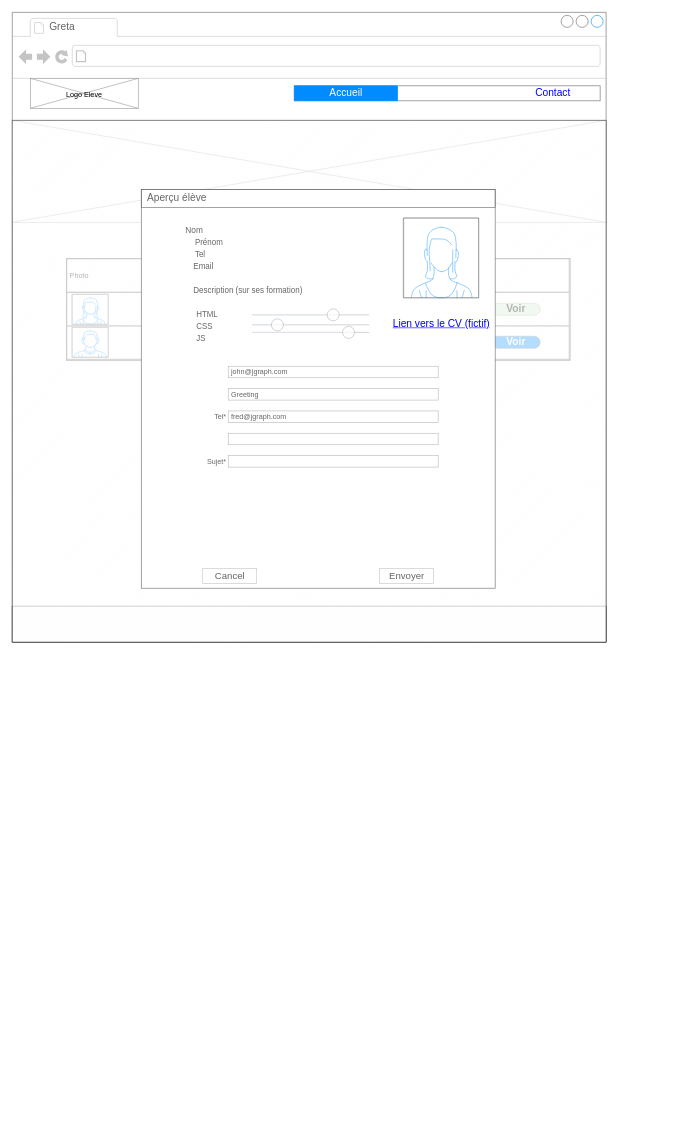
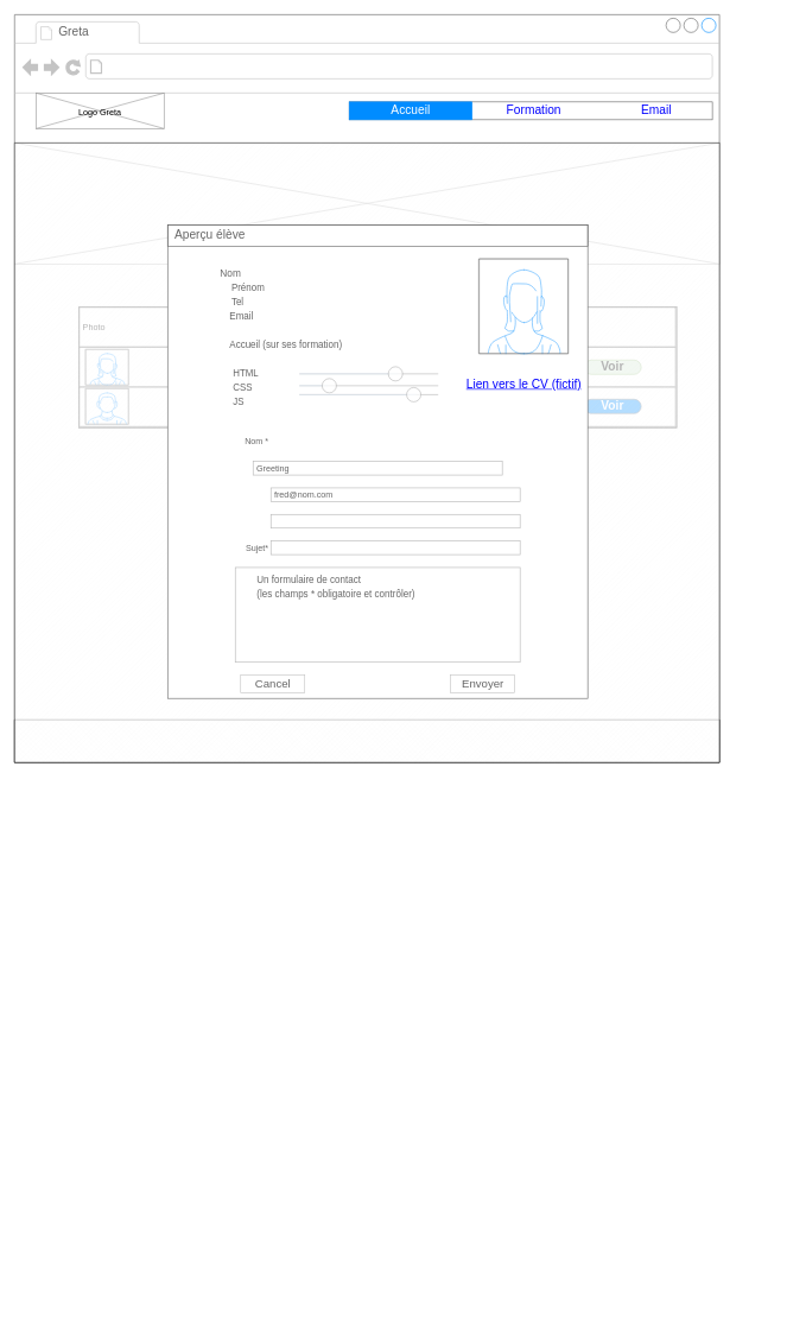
+ <mxCell id="7" value="Formation" style="strokeColor=inherit;fillColor=inherit;gradientColor=inherit;strokeWidth=1;shadow=0;dashed=0;align=center;html=1;shape=mxgraph.mockup.text.rrect;rSize=0;fontSize=17;fontColor=#0000ff;" parent="5" vertex="1"><mxGeometry x="172.5" width="172.5" height="25" as="geometry" /></mxCell>
- <mxCell id="8" value="Contact" style="strokeColor=inherit;fillColor=inherit;gradientColor=inherit;strokeWidth=1;shadow=0;dashed=0;align=center;html=1;shape=mxgraph.mockup.text.rrect;rSize=0;fontSize=17;fontColor=#0000ff;" parent="5" vertex="1"><mxGeometry x="345" width="172.5" height="25" as="geometry" /></mxCell>
+ <mxCell id="8" value="Email" style="strokeColor=inherit;fillColor=inherit;gradientColor=inherit;strokeWidth=1;shadow=0;dashed=0;align=center;html=1;shape=mxgraph.mockup.text.rrect;rSize=0;fontSize=17;fontColor=#0000ff;" parent="5" vertex="1"><mxGeometry x="345" width="172.5" height="25" as="geometry" /></mxCell>
- <mxCell id="10" value="Logo Eleve" style="text;html=1;strokeColor=none;fillColor=none;align=center;verticalAlign=middle;whiteSpace=wrap;rounded=0;" parent="2" vertex="1"><mxGeometry x="70" y="127.5" width="100" height="20" as="geometry" /></mxCell>
+ <mxCell id="10" value="Logo Greta" style="text;html=1;strokeColor=none;fillColor=none;align=center;verticalAlign=middle;whiteSpace=wrap;rounded=0;" parent="2" vertex="1"><mxGeometry x="70" y="127.5" width="100" height="20" as="geometry" /></mxCell>
- <mxCell id="20" value="&lt;div&gt;&lt;br&gt;&lt;/div&gt;&lt;div style=&quot;left: 160.245px ; top: 591.375px ; font-size: 16.5px ; font-family: sans-serif ; transform: scalex(0.839)&quot;&gt;Nom&lt;/div&gt;&lt;div style=&quot;left: 160.245px ; top: 659.775px ; font-size: 16.5px ; font-family: sans-serif ; transform: scalex(0.803)&quot;&gt;Prénom&lt;/div&gt;&lt;div style=&quot;left: 160.245px ; top: 659.775px ; font-size: 16.5px ; font-family: sans-serif ; transform: scalex(0.803)&quot;&gt;Tel&lt;/div&gt;&lt;div style=&quot;left: 160.245px ; top: 728.175px ; font-size: 16.5px ; font-family: sans-serif ; transform: scalex(0.809)&quot;&gt;Email&lt;/div&gt;&lt;div style=&quot;left: 160.245px ; top: 728.175px ; font-size: 16.5px ; font-family: sans-serif ; transform: scalex(0.809)&quot;&gt;&lt;br&gt;&lt;/div&gt;&lt;div style=&quot;left: 160.245px ; top: 728.175px ; font-size: 16.5px ; font-family: sans-serif ; transform: scalex(0.809)&quot;&gt;Description (sur ses formation)&lt;/div&gt;&lt;div style=&quot;left: 160.245px ; top: 762.42px ; font-size: 16.5px ; font-family: sans-serif ; transform: scalex(0.802)&quot;&gt;&lt;br&gt;&lt;/div&gt;&lt;div style=&quot;left: 160.245px ; top: 796.62px ; font-size: 16.5px ; font-family: sans-serif ; transform: scalex(0.798)&quot;&gt;HTML&lt;/div&gt;&lt;div style=&quot;left: 160.245px ; top: 796.62px ; font-size: 16.5px ; font-family: sans-serif ; transform: scalex(0.798)&quot;&gt;CSS&lt;/div&gt;&lt;div style=&quot;left: 160.245px ; top: 796.62px ; font-size: 16.5px ; font-family: sans-serif ; transform: scalex(0.798)&quot;&gt;JS&lt;br&gt;&lt;/div&gt;&lt;div style=&quot;left: 160.245px ; top: 796.62px ; font-size: 16.5px ; font-family: sans-serif ; transform: scalex(0.798)&quot;&gt;&lt;br&gt;&lt;/div&gt;&lt;div style=&quot;left: 160.245px ; top: 796.62px ; font-size: 16.5px ; font-family: sans-serif ; transform: scalex(0.798)&quot;&gt;&lt;br&gt;&lt;/div&gt;&lt;div align=&quot;left&quot;&gt;&lt;div class=&quot;textlayer&quot; style=&quot;width: 893.1px ; height: 1262.7px&quot;&gt;&lt;br&gt;&lt;/div&gt;&lt;/div&gt;" style="strokeWidth=1;shadow=0;dashed=0;align=left;html=1;shape=mxgraph.mockup.containers.rrect;rSize=0;strokeColor=#666666;fontColor=#666666;fontSize=17;verticalAlign=top;whiteSpace=wrap;fillColor=#ffffff;spacingTop=32;" vertex="1" parent="2"><mxGeometry x="215" y="295" width="590" height="665" as="geometry" /></mxCell>
+ <mxCell id="20" value="&lt;div&gt;&lt;br&gt;&lt;/div&gt;&lt;div style=&quot;left: 160.245px ; top: 591.375px ; font-size: 16.5px ; font-family: sans-serif ; transform: scalex(0.839)&quot;&gt;Nom&lt;/div&gt;&lt;div style=&quot;left: 160.245px ; top: 659.775px ; font-size: 16.5px ; font-family: sans-serif ; transform: scalex(0.803)&quot;&gt;Prénom&lt;/div&gt;&lt;div style=&quot;left: 160.245px ; top: 659.775px ; font-size: 16.5px ; font-family: sans-serif ; transform: scalex(0.803)&quot;&gt;Tel&lt;/div&gt;&lt;div style=&quot;left: 160.245px ; top: 728.175px ; font-size: 16.5px ; font-family: sans-serif ; transform: scalex(0.809)&quot;&gt;Email&lt;/div&gt;&lt;div style=&quot;left: 160.245px ; top: 728.175px ; font-size: 16.5px ; font-family: sans-serif ; transform: scalex(0.809)&quot;&gt;&lt;br&gt;&lt;/div&gt;&lt;div style=&quot;left: 160.245px ; top: 728.175px ; font-size: 16.5px ; font-family: sans-serif ; transform: scalex(0.809)&quot;&gt;Accueil (sur ses formation)&lt;/div&gt;&lt;div style=&quot;left: 160.245px ; top: 762.42px ; font-size: 16.5px ; font-family: sans-serif ; transform: scalex(0.802)&quot;&gt;&lt;br&gt;&lt;/div&gt;&lt;div style=&quot;left: 160.245px ; top: 796.62px ; font-size: 16.5px ; font-family: sans-serif ; transform: scalex(0.798)&quot;&gt;HTML&lt;/div&gt;&lt;div style=&quot;left: 160.245px ; top: 796.62px ; font-size: 16.5px ; font-family: sans-serif ; transform: scalex(0.798)&quot;&gt;CSS&lt;/div&gt;&lt;div style=&quot;left: 160.245px ; top: 796.62px ; font-size: 16.5px ; font-family: sans-serif ; transform: scalex(0.798)&quot;&gt;JS&lt;br&gt;&lt;/div&gt;&lt;div style=&quot;left: 160.245px ; top: 796.62px ; font-size: 16.5px ; font-family: sans-serif ; transform: scalex(0.798)&quot;&gt;&lt;br&gt;&lt;/div&gt;&lt;div style=&quot;left: 160.245px ; top: 796.62px ; font-size: 16.5px ; font-family: sans-serif ; transform: scalex(0.798)&quot;&gt;&lt;br&gt;&lt;/div&gt;&lt;div align=&quot;left&quot;&gt;&lt;div class=&quot;textlayer&quot; style=&quot;width: 893.1px ; height: 1262.7px&quot;&gt;&lt;br&gt;&lt;/div&gt;&lt;/div&gt;" style="strokeWidth=1;shadow=0;dashed=0;align=left;html=1;shape=mxgraph.mockup.containers.rrect;rSize=0;strokeColor=#666666;fontColor=#666666;fontSize=17;verticalAlign=top;whiteSpace=wrap;fillColor=#ffffff;spacingTop=32;" vertex="1" parent="2"><mxGeometry x="215" y="295" width="590" height="665" as="geometry" /></mxCell>
+ <mxCell id="30" value="Nom *" style="strokeWidth=1;shadow=0;dashed=0;align=center;html=1;shape=mxgraph.mockup.forms.anchor;align=right;spacingRight=2;fontColor=#666666;opacity=70;" vertex="1" parent="29"><mxGeometry width="50" height="19.152" as="geometry" /></mxCell>
- <mxCell id="31" value="john@jgraph.com" style="strokeWidth=1;shadow=0;dashed=0;align=center;html=1;shape=mxgraph.mockup.forms.rrect;fillColor=#ffffff;rSize=0;fontColor=#666666;align=left;spacingLeft=3;strokeColor=#999999;opacity=70;" vertex="1" parent="29"><mxGeometry x="50" width="350" height="19.152" as="geometry" /></mxCell>
- <mxCell id="32" value="Greeting" style="strokeWidth=1;shadow=0;dashed=0;align=center;html=1;shape=mxgraph.mockup.forms.rrect;fillColor=#ffffff;rSize=0;fontColor=#666666;align=left;spacingLeft=3;strokeColor=#999999;opacity=70;" vertex="1" parent="29"><mxGeometry x="50" y="37.24" width="350" height="19.152" as="geometry" /></mxCell>
+ <mxCell id="32" value="Greeting" style="strokeWidth=1;shadow=0;dashed=0;align=center;html=1;shape=mxgraph.mockup.forms.rrect;fillColor=#ffffff;rSize=0;fontColor=#666666;align=left;spacingLeft=3;strokeColor=#999999;opacity=70;" vertex="1" parent="29"><mxGeometry x="25" y="37.24" width="350" height="19.152" as="geometry" /></mxCell>
- <mxCell id="33" value="Tel*" style="strokeWidth=1;shadow=0;dashed=0;align=center;html=1;shape=mxgraph.mockup.forms.anchor;align=right;spacingRight=2;fontColor=#666666;opacity=70;" vertex="1" parent="29"><mxGeometry y="74.48" width="50" height="19.152" as="geometry" /></mxCell>
- <mxCell id="34" value="fred@jgraph.com" style="strokeWidth=1;shadow=0;dashed=0;align=center;html=1;shape=mxgraph.mockup.forms.rrect;fillColor=#ffffff;rSize=0;fontColor=#666666;align=left;spacingLeft=3;strokeColor=#999999;opacity=70;" vertex="1" parent="29"><mxGeometry x="50" y="74.48" width="350" height="19.152" as="geometry" /></mxCell>
+ <mxCell id="34" value="fred@nom.com" style="strokeWidth=1;shadow=0;dashed=0;align=center;html=1;shape=mxgraph.mockup.forms.rrect;fillColor=#ffffff;rSize=0;fontColor=#666666;align=left;spacingLeft=3;strokeColor=#999999;opacity=70;" vertex="1" parent="29"><mxGeometry x="50" y="74.48" width="350" height="19.152" as="geometry" /></mxCell>
+ <mxCell id="38" value="&lt;div style=&quot;left: 160.245px ; top: 830.82px ; font-size: 16.5px ; font-family: sans-serif ; transform: scalex(0.813)&quot;&gt;Un formulaire de contact &lt;br&gt;&lt;/div&gt;&lt;div style=&quot;left: 160.245px ; top: 830.82px ; font-size: 16.5px ; font-family: sans-serif ; transform: scalex(0.813)&quot;&gt;(les champs * obligatoire et contrôler)&lt;/div&gt;&lt;div style=&quot;left: 214.275px ; top: 864.12px ; font-size: 16.5px ; font-family: sans-serif ; transform: scalex(0.874)&quot;&gt;&lt;br&gt;&lt;/div&gt;&lt;div style=&quot;left: 214.275px ; top: 897.42px ; font-size: 16.5px ; font-family: sans-serif ; transform: scalex(0.839)&quot;&gt;&lt;br&gt;&lt;/div&gt;&lt;div style=&quot;left: 214.275px ; top: 930.75px ; font-size: 16.5px ; font-family: sans-serif ; transform: scalex(0.934)&quot;&gt;&lt;br&gt;&lt;/div&gt;&lt;div style=&quot;left: 214.275px ; top: 964.05px ; font-size: 16.5px ; font-family: sans-serif ; transform: scalex(0.834)&quot;&gt;&lt;br&gt;&lt;/div&gt;&lt;div style=&quot;left: 214.275px ; top: 997.35px ; font-size: 16.5px ; font-family: sans-serif ; transform: scalex(0.836)&quot;&gt;&lt;br&gt;&lt;/div&gt;" style="strokeWidth=1;shadow=0;dashed=0;align=center;html=1;shape=mxgraph.mockup.forms.rrect;fillColor=#ffffff;rSize=0;fontColor=#666666;align=left;spacingLeft=3;strokeColor=#999999;verticalAlign=top;whiteSpace=wrap;opacity=70;" vertex="1" parent="29"><mxGeometry y="186.2" width="400" height="133" as="geometry" /></mxCell>
